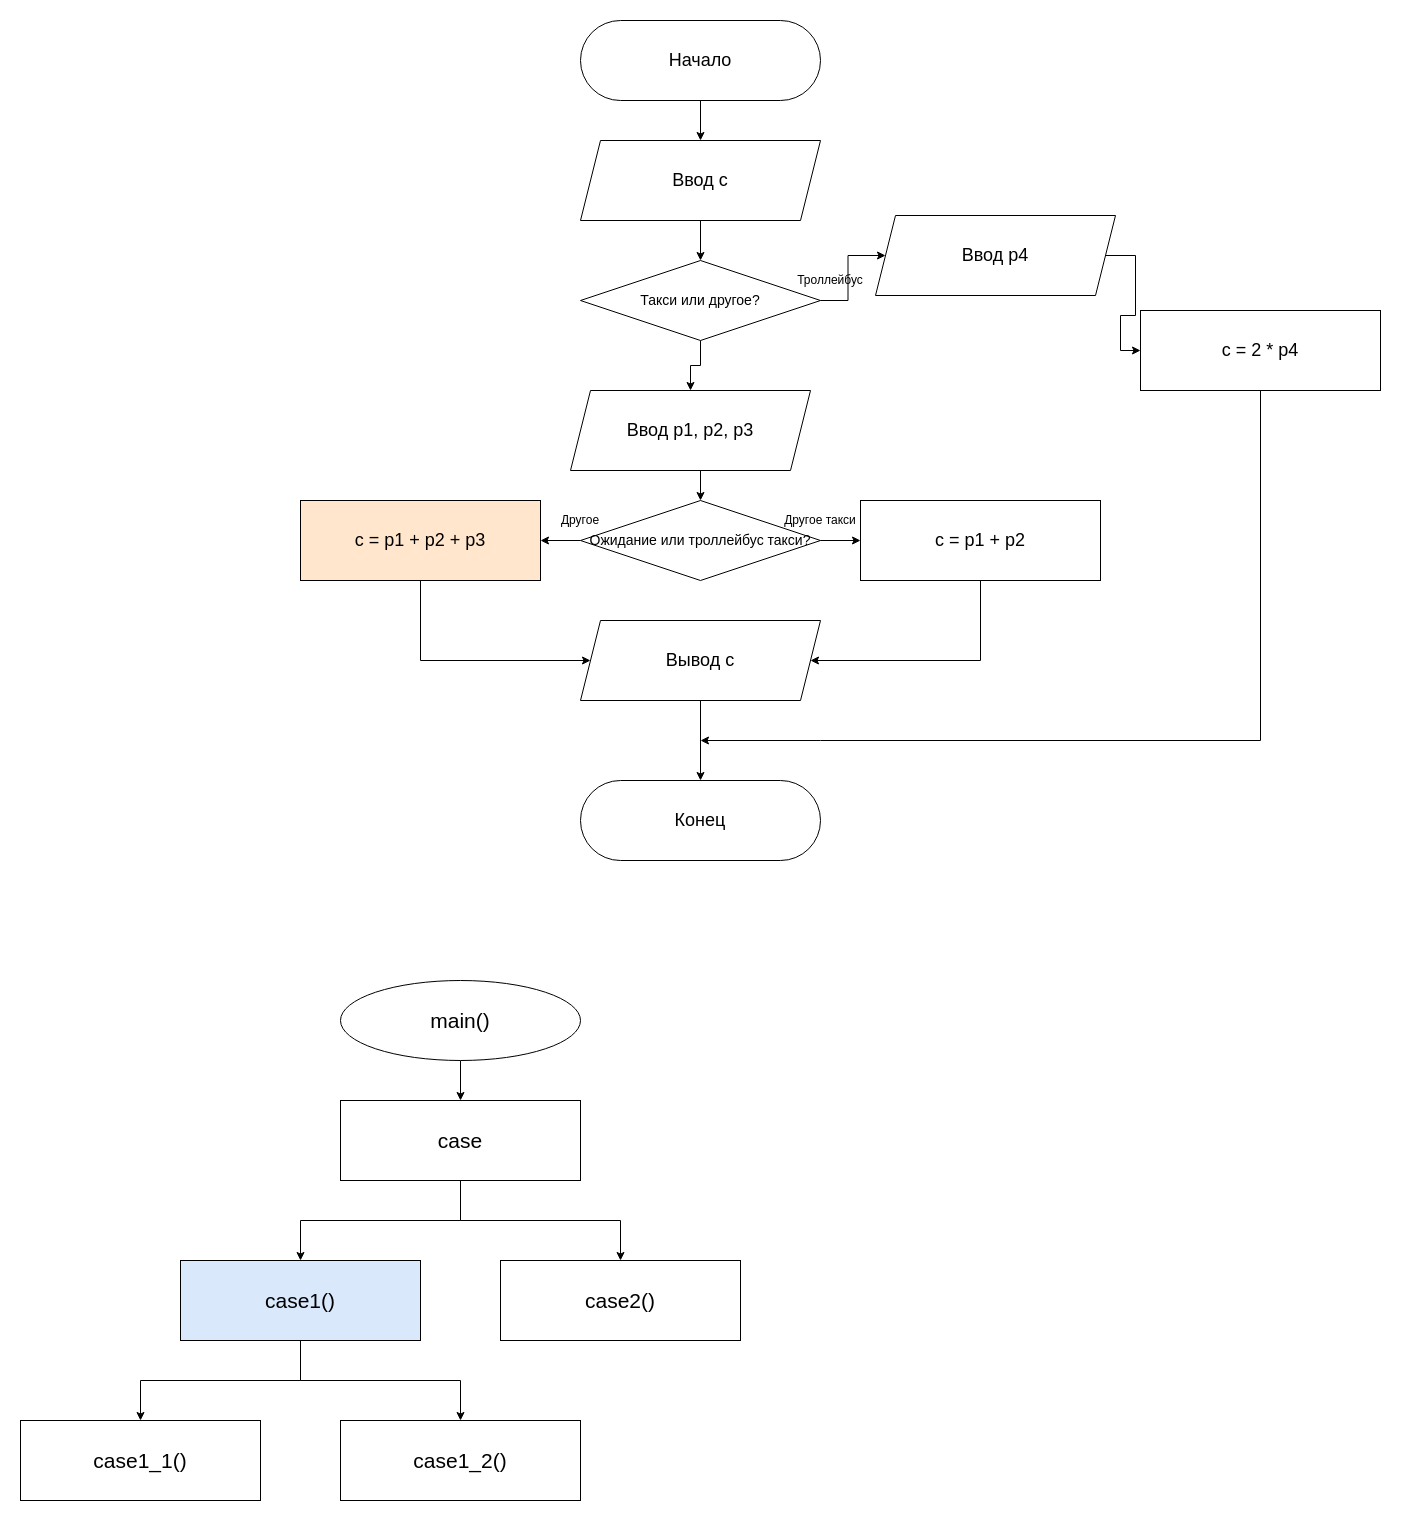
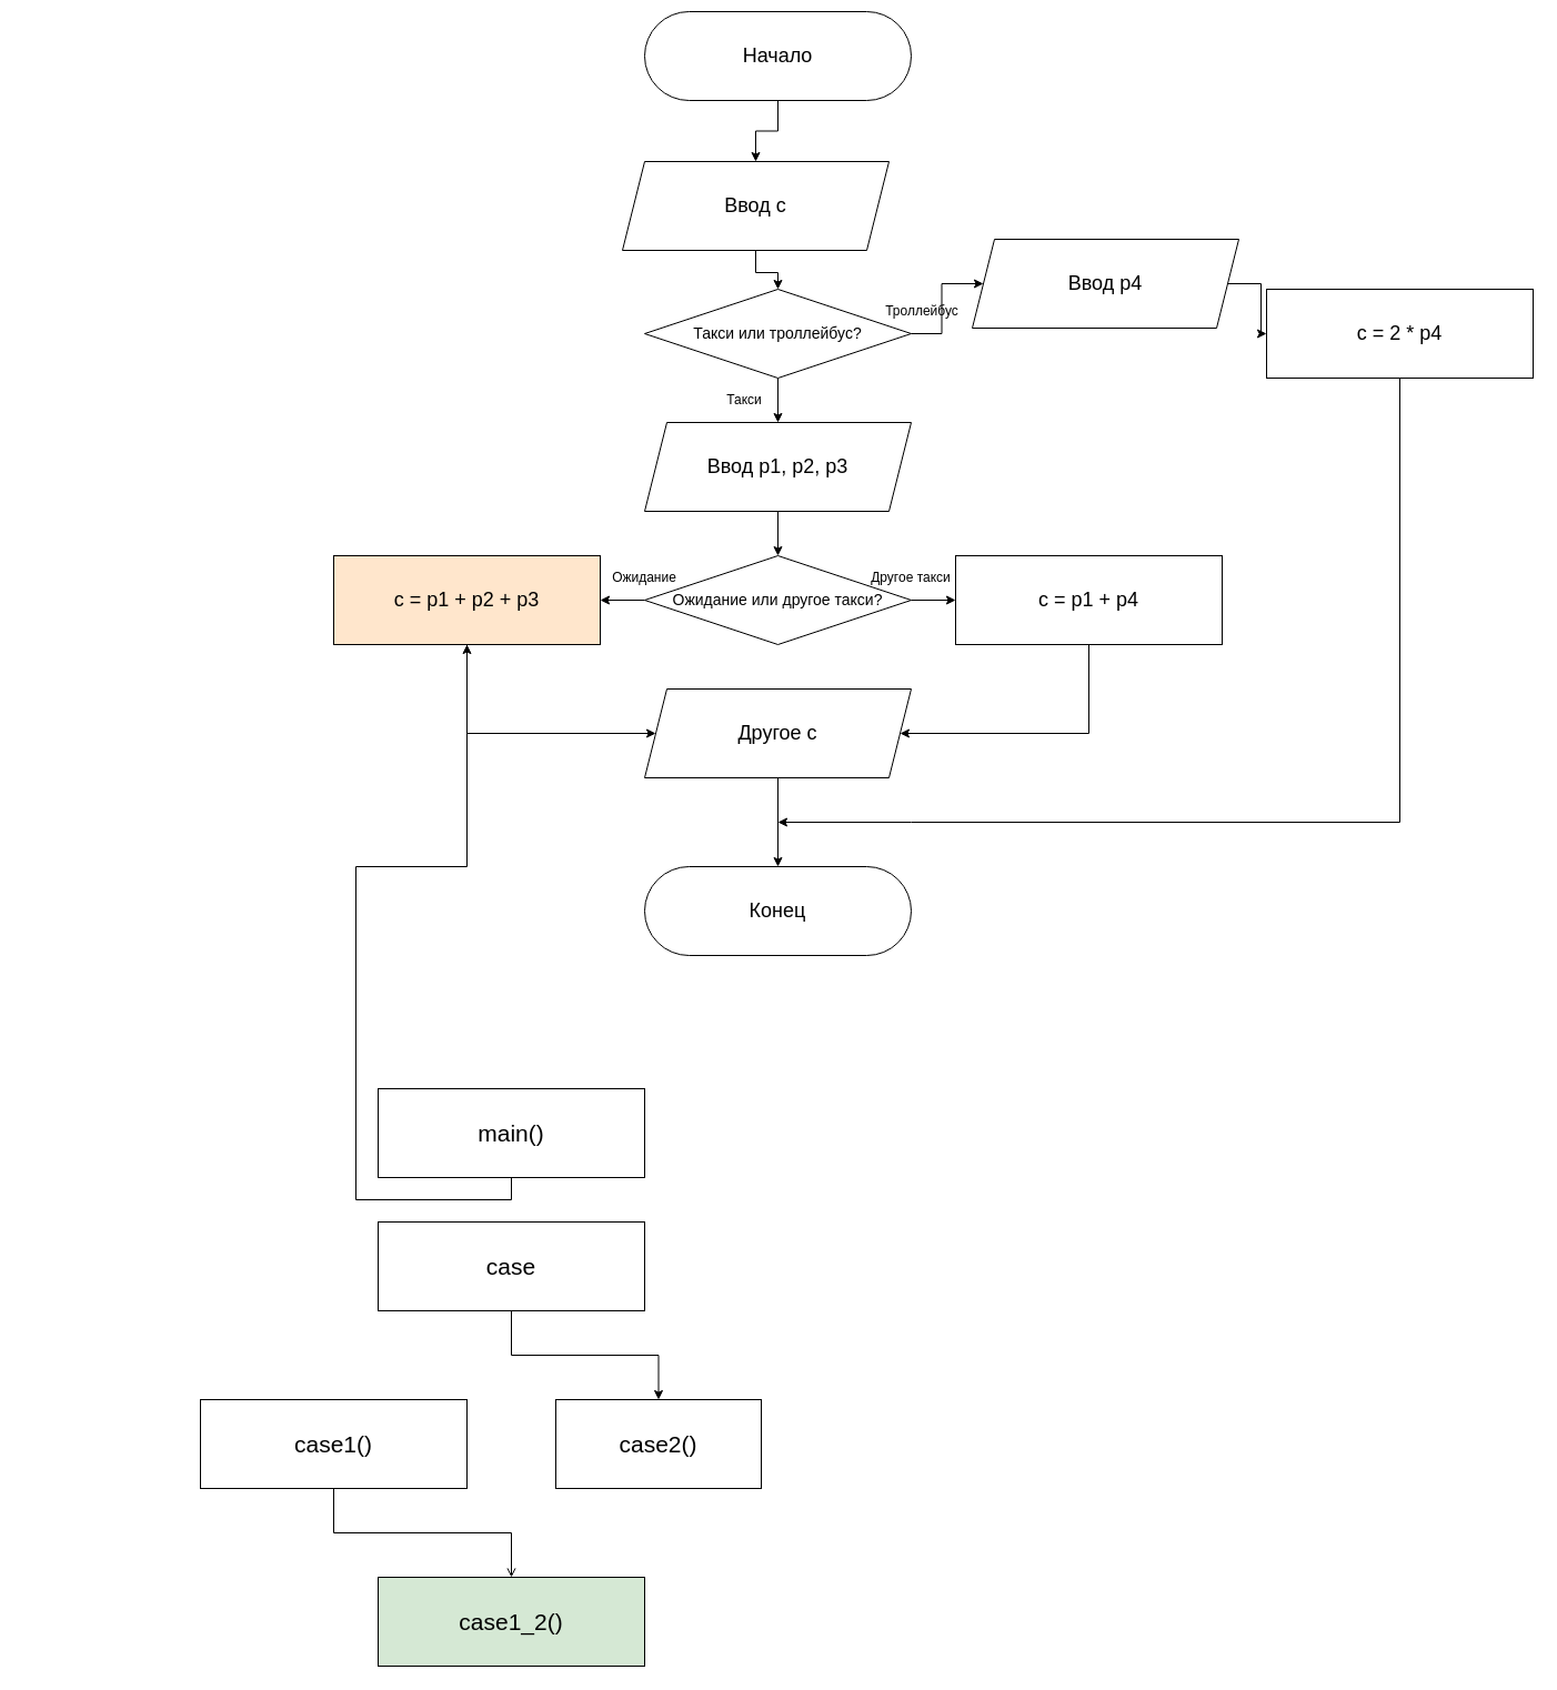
- <mxCell id="3" value="Начало" style="rounded=1;whiteSpace=wrap;html=1;arcSize=50;fontSize=18;" parent="1" vertex="1"><mxGeometry x="580" y="20" width="240" height="80" as="geometry" /></mxCell>
+ <mxCell id="3" value="Начало" style="rounded=1;whiteSpace=wrap;html=1;arcSize=50;fontSize=18;" parent="1" vertex="1"><mxGeometry x="580" y="10" width="240" height="80" as="geometry" /></mxCell>
- <mxCell id="5" value="Ввод c" style="shape=parallelogram;perimeter=parallelogramPerimeter;whiteSpace=wrap;html=1;fixedSize=1;fontSize=18;" parent="1" vertex="1"><mxGeometry x="580" y="140" width="240" height="80" as="geometry" /></mxCell>
+ <mxCell id="5" value="Ввод c" style="shape=parallelogram;perimeter=parallelogramPerimeter;whiteSpace=wrap;html=1;fixedSize=1;fontSize=18;" parent="1" vertex="1"><mxGeometry x="560" y="145" width="240" height="80" as="geometry" /></mxCell>
- <mxCell id="8" value="Такси или другое?" style="rhombus;whiteSpace=wrap;html=1;fontSize=14;" parent="1" vertex="1"><mxGeometry x="580" y="260" width="240" height="80" as="geometry" /></mxCell>
+ <mxCell id="8" value="Такси или троллейбус?" style="rhombus;whiteSpace=wrap;html=1;fontSize=14;" parent="1" vertex="1"><mxGeometry x="580" y="260" width="240" height="80" as="geometry" /></mxCell>
- <mxCell id="21" value="c = 2 * p4" style="rounded=0;whiteSpace=wrap;html=1;fontSize=18;" parent="1" vertex="1"><mxGeometry x="1140" y="310" width="240" height="80" as="geometry" /></mxCell>
+ <mxCell id="21" value="c = 2 * p4" style="rounded=0;whiteSpace=wrap;html=1;fontSize=18;" parent="1" vertex="1"><mxGeometry x="1140" y="260" width="240" height="80" as="geometry" /></mxCell>
+ <mxCell id="25" value="Такси" style="text;html=1;strokeColor=none;fillColor=none;align=center;verticalAlign=middle;whiteSpace=wrap;rounded=0;" parent="1" vertex="1"><mxGeometry x="640" y="340" width="60" height="40" as="geometry" /></mxCell>
- <mxCell id="10" value="Ввод p1, p2, p3" style="shape=parallelogram;perimeter=parallelogramPerimeter;whiteSpace=wrap;html=1;fixedSize=1;fontSize=18;" parent="1" vertex="1"><mxGeometry x="570" y="390" width="240" height="80" as="geometry" /></mxCell>
+ <mxCell id="10" value="Ввод p1, p2, p3" style="shape=parallelogram;perimeter=parallelogramPerimeter;whiteSpace=wrap;html=1;fixedSize=1;fontSize=18;" parent="1" vertex="1"><mxGeometry x="580" y="380" width="240" height="80" as="geometry" /></mxCell>
- <mxCell id="27" value="Другое" style="text;html=1;strokeColor=none;fillColor=none;align=center;verticalAlign=middle;whiteSpace=wrap;rounded=0;" parent="1" vertex="1"><mxGeometry x="540" y="500" width="80" height="40" as="geometry" /></mxCell>
+ <mxCell id="27" value="Ожидание" style="text;html=1;strokeColor=none;fillColor=none;align=center;verticalAlign=middle;whiteSpace=wrap;rounded=0;" parent="1" vertex="1"><mxGeometry x="540" y="500" width="80" height="40" as="geometry" /></mxCell>
- <mxCell id="15" value="Ожидание или троллейбус такси?" style="rhombus;whiteSpace=wrap;html=1;fontSize=14;" parent="1" vertex="1"><mxGeometry x="580" y="500" width="240" height="80" as="geometry" /></mxCell>
+ <mxCell id="15" value="Ожидание или другое такси?" style="rhombus;whiteSpace=wrap;html=1;fontSize=14;" parent="1" vertex="1"><mxGeometry x="580" y="500" width="240" height="80" as="geometry" /></mxCell>
- <mxCell id="19" value="c = p1 + p2" style="rounded=0;whiteSpace=wrap;html=1;fontSize=18;" parent="1" vertex="1"><mxGeometry x="860" y="500" width="240" height="80" as="geometry" /></mxCell>
+ <mxCell id="19" value="c = p1 + p4" style="rounded=0;whiteSpace=wrap;html=1;fontSize=18;" parent="1" vertex="1"><mxGeometry x="860" y="500" width="240" height="80" as="geometry" /></mxCell>
- <mxCell id="23" value="Вывод c" style="shape=parallelogram;perimeter=parallelogramPerimeter;whiteSpace=wrap;html=1;fixedSize=1;fontSize=18;" parent="1" vertex="1"><mxGeometry x="580" y="620" width="240" height="80" as="geometry" /></mxCell>
+ <mxCell id="23" value="Другое c" style="shape=parallelogram;perimeter=parallelogramPerimeter;whiteSpace=wrap;html=1;fixedSize=1;fontSize=18;" parent="1" vertex="1"><mxGeometry x="580" y="620" width="240" height="80" as="geometry" /></mxCell>
- <mxCell id="30" value="main()" style="ellipse;whiteSpace=wrap;html=1;fontSize=21;" vertex="1" parent="1"><mxGeometry x="340" y="980" width="240" height="80" as="geometry" /></mxCell>
+ <mxCell id="30" value="main()" style="rounded=0;whiteSpace=wrap;html=1;fontSize=21;" vertex="1" parent="1"><mxGeometry x="340" y="980" width="240" height="80" as="geometry" /></mxCell>
- <mxCell id="29" style="edgeStyle=orthogonalEdgeStyle;rounded=0;orthogonalLoop=1;jettySize=auto;html=1;exitX=0.5;exitY=1;exitDx=0;exitDy=0;entryX=0.5;entryY=0;entryDx=0;entryDy=0;fontSize=21;" edge="1" parent="1" source="30" target="33"><mxGeometry relative="1" as="geometry" /></mxCell>
+ <mxCell id="29" style="edgeStyle=orthogonalEdgeStyle;rounded=0;orthogonalLoop=1;jettySize=auto;html=1;exitX=0.5;exitY=1;exitDx=0;exitDy=0;fontSize=21;" edge="1" parent="1" source="30" target="17"><mxGeometry relative="1" as="geometry" /></mxCell>
- <mxCell id="31" style="edgeStyle=orthogonalEdgeStyle;rounded=0;orthogonalLoop=1;jettySize=auto;html=1;exitX=0.5;exitY=1;exitDx=0;exitDy=0;entryX=0.5;entryY=0;entryDx=0;entryDy=0;fontSize=21;" edge="1" parent="1" source="33" target="37"><mxGeometry relative="1" as="geometry" /></mxCell>
- <mxCell id="37" value="case1()" style="rounded=0;whiteSpace=wrap;html=1;fontSize=21;fillColor=#dae8fc;" vertex="1" parent="1"><mxGeometry x="180" y="1260" width="240" height="80" as="geometry" /></mxCell>
+ <mxCell id="37" value="case1()" style="rounded=0;whiteSpace=wrap;html=1;fontSize=21;" vertex="1" parent="1"><mxGeometry x="180" y="1260" width="240" height="80" as="geometry" /></mxCell>
- <mxCell id="34" value="case2()" style="rounded=0;whiteSpace=wrap;html=1;fontSize=21;" vertex="1" parent="1"><mxGeometry x="500" y="1260" width="240" height="80" as="geometry" /></mxCell>
+ <mxCell id="34" value="case2()" style="rounded=0;whiteSpace=wrap;html=1;fontSize=21;" vertex="1" parent="1"><mxGeometry x="500" y="1260" width="185" height="80" as="geometry" /></mxCell>
- <mxCell id="35" style="edgeStyle=orthogonalEdgeStyle;rounded=0;orthogonalLoop=1;jettySize=auto;html=1;exitX=0.5;exitY=1;exitDx=0;exitDy=0;entryX=0.5;entryY=0;entryDx=0;entryDy=0;fontSize=21;" edge="1" parent="1" source="37" target="38"><mxGeometry relative="1" as="geometry" /></mxCell>
- <mxCell id="36" style="edgeStyle=orthogonalEdgeStyle;rounded=0;orthogonalLoop=1;jettySize=auto;html=1;exitX=0.5;exitY=1;exitDx=0;exitDy=0;entryX=0.5;entryY=0;entryDx=0;entryDy=0;fontSize=21;" edge="1" parent="1" source="37" target="39"><mxGeometry relative="1" as="geometry" /></mxCell>
+ <mxCell id="36" style="edgeStyle=orthogonalEdgeStyle;rounded=0;orthogonalLoop=1;jettySize=auto;html=1;exitX=0.5;exitY=1;exitDx=0;exitDy=0;entryX=0.5;entryY=0;entryDx=0;entryDy=0;fontSize=21;endArrow=open;" edge="1" parent="1" source="37" target="39"><mxGeometry relative="1" as="geometry" /></mxCell>
- <mxCell id="38" value="case1_1()" style="rounded=0;whiteSpace=wrap;html=1;fontSize=21;" vertex="1" parent="1"><mxGeometry x="20" y="1420" width="240" height="80" as="geometry" /></mxCell>
- <mxCell id="39" value="case1_2()" style="rounded=0;whiteSpace=wrap;html=1;fontSize=21;" vertex="1" parent="1"><mxGeometry x="340" y="1420" width="240" height="80" as="geometry" /></mxCell>
+ <mxCell id="39" value="case1_2()" style="rounded=0;whiteSpace=wrap;html=1;fontSize=21;fillColor=#d5e8d4;" vertex="1" parent="1"><mxGeometry x="340" y="1420" width="240" height="80" as="geometry" /></mxCell>
